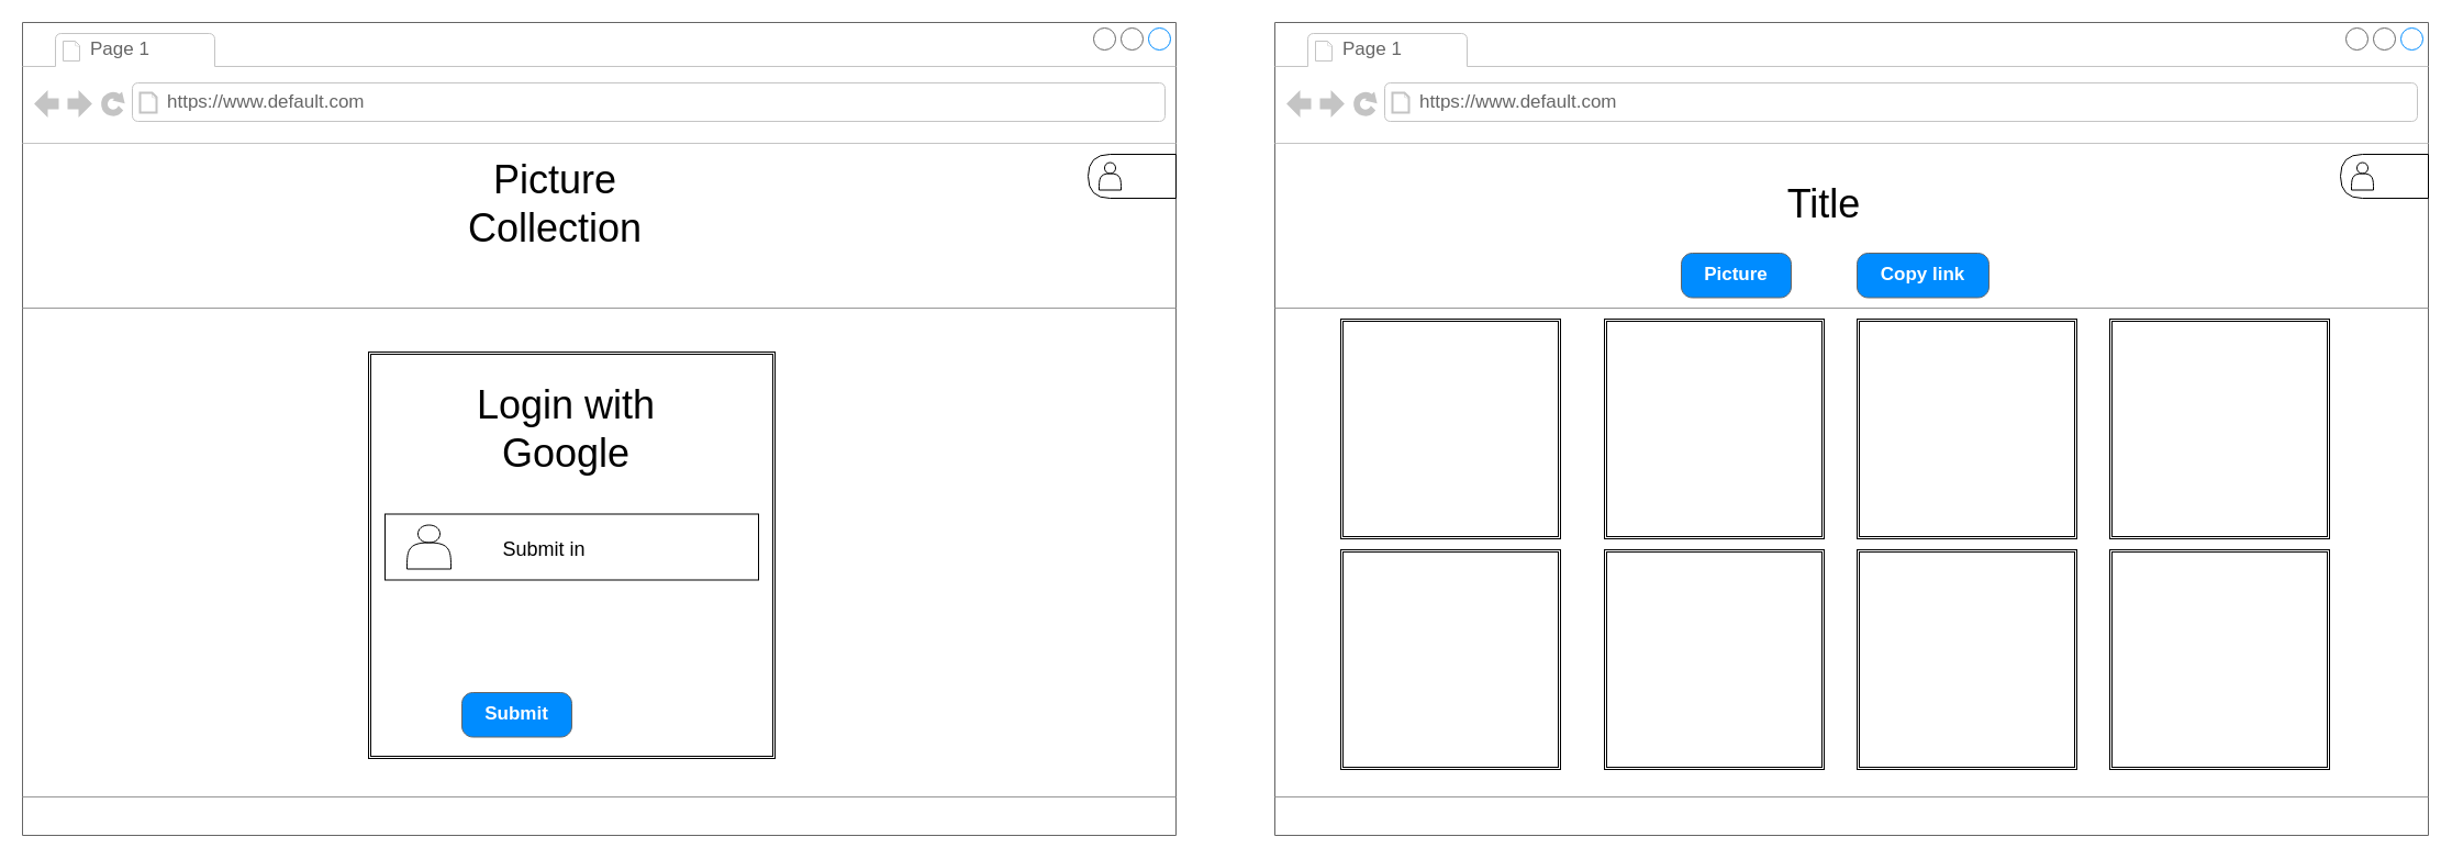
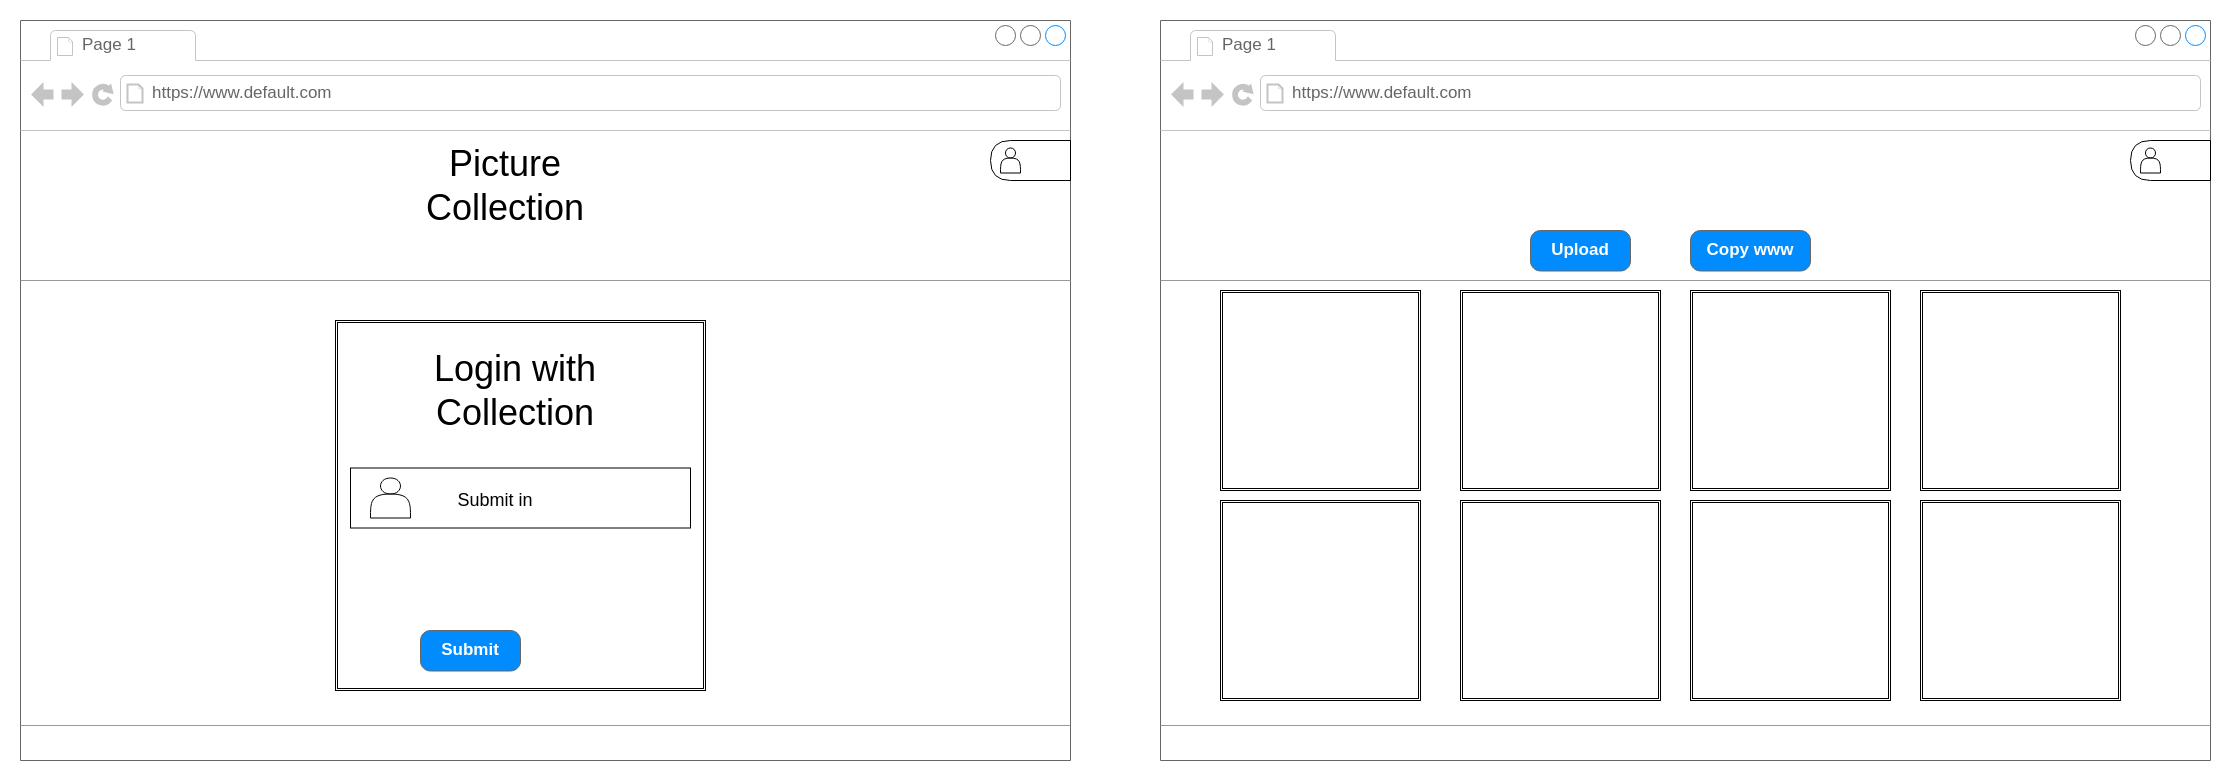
- <mxCell id="7" value="&lt;font style=&quot;font-size: 36px;&quot;&gt;Title&lt;/font&gt;" style="text;html=1;strokeColor=none;fillColor=none;align=center;verticalAlign=middle;whiteSpace=wrap;rounded=0;" vertex="1" parent="2"><mxGeometry x="470" y="150" width="60" height="30" as="geometry" /></mxCell>
- <mxCell id="9" value="Picture " style="strokeWidth=1;shadow=0;dashed=0;align=center;html=1;shape=mxgraph.mockup.buttons.button;strokeColor=#666666;fontColor=#ffffff;mainText=;buttonStyle=round;fontSize=17;fontStyle=1;fillColor=#008cff;whiteSpace=wrap;" vertex="1" parent="2"><mxGeometry x="370" y="210" width="100" height="40.5" as="geometry" /></mxCell>
+ <mxCell id="9" value="Upload " style="strokeWidth=1;shadow=0;dashed=0;align=center;html=1;shape=mxgraph.mockup.buttons.button;strokeColor=#666666;fontColor=#ffffff;mainText=;buttonStyle=round;fontSize=17;fontStyle=1;fillColor=#008cff;whiteSpace=wrap;" vertex="1" parent="2"><mxGeometry x="370" y="210" width="100" height="40.5" as="geometry" /></mxCell>
- <mxCell id="8" value="Copy link" style="strokeWidth=1;shadow=0;dashed=0;align=center;html=1;shape=mxgraph.mockup.buttons.button;strokeColor=#666666;fontColor=#ffffff;mainText=;buttonStyle=round;fontSize=17;fontStyle=1;fillColor=#008cff;whiteSpace=wrap;" vertex="1" parent="2"><mxGeometry x="530" y="210" width="120" height="40.5" as="geometry" /></mxCell>
+ <mxCell id="8" value="Copy www" style="strokeWidth=1;shadow=0;dashed=0;align=center;html=1;shape=mxgraph.mockup.buttons.button;strokeColor=#666666;fontColor=#ffffff;mainText=;buttonStyle=round;fontSize=17;fontStyle=1;fillColor=#008cff;whiteSpace=wrap;" vertex="1" parent="2"><mxGeometry x="530" y="210" width="120" height="40.5" as="geometry" /></mxCell>
- <mxCell id="29" value="Login with Google" style="text;html=1;strokeColor=none;fillColor=none;align=center;verticalAlign=middle;whiteSpace=wrap;rounded=0;fontSize=36;" vertex="1" parent="20"><mxGeometry x="380" y="292.5" width="230" height="155" as="geometry" /></mxCell>
+ <mxCell id="29" value="Login with Collection" style="text;html=1;strokeColor=none;fillColor=none;align=center;verticalAlign=middle;whiteSpace=wrap;rounded=0;fontSize=36;" vertex="1" parent="20"><mxGeometry x="380" y="292.5" width="230" height="155" as="geometry" /></mxCell>
